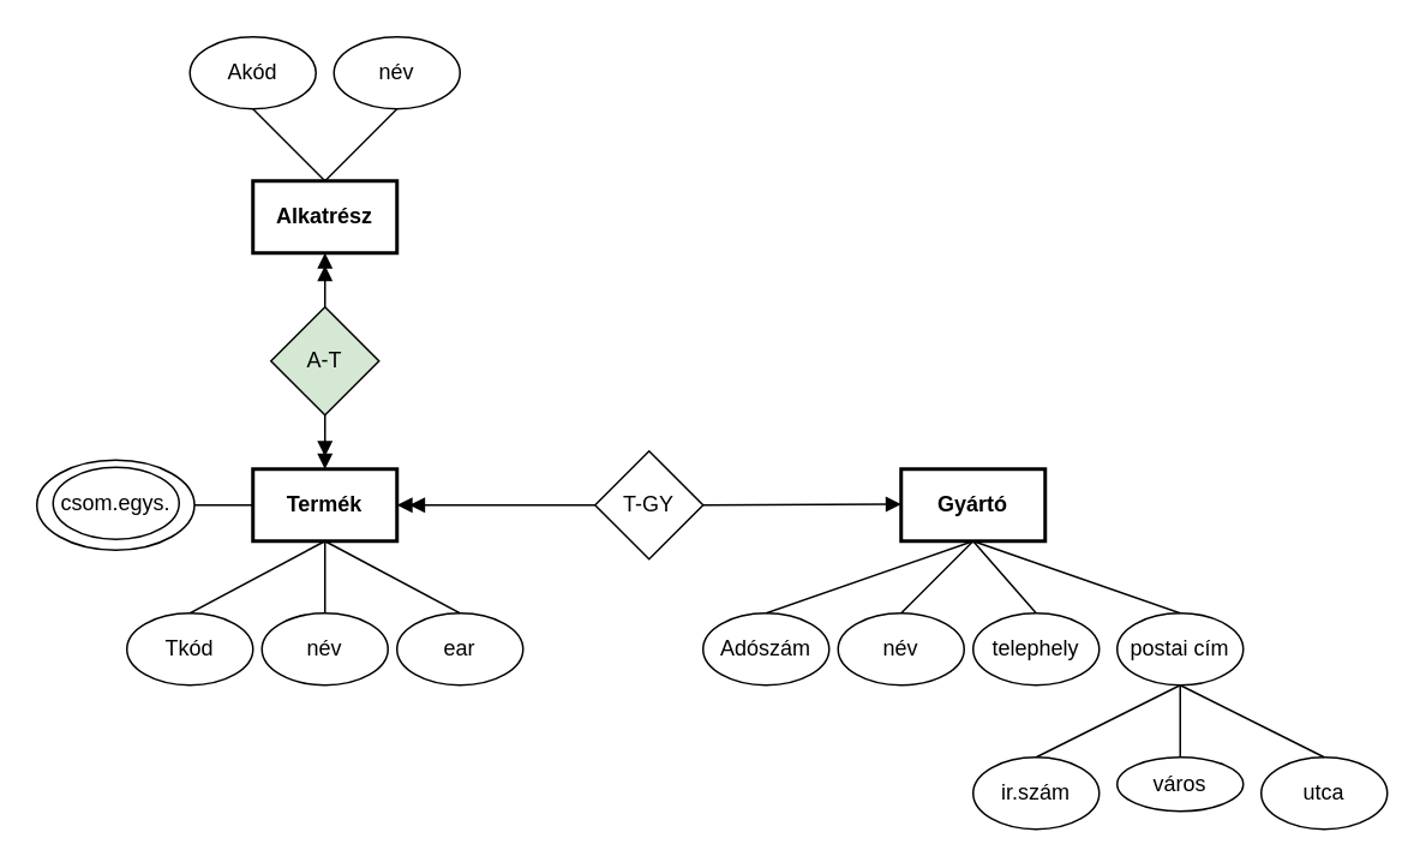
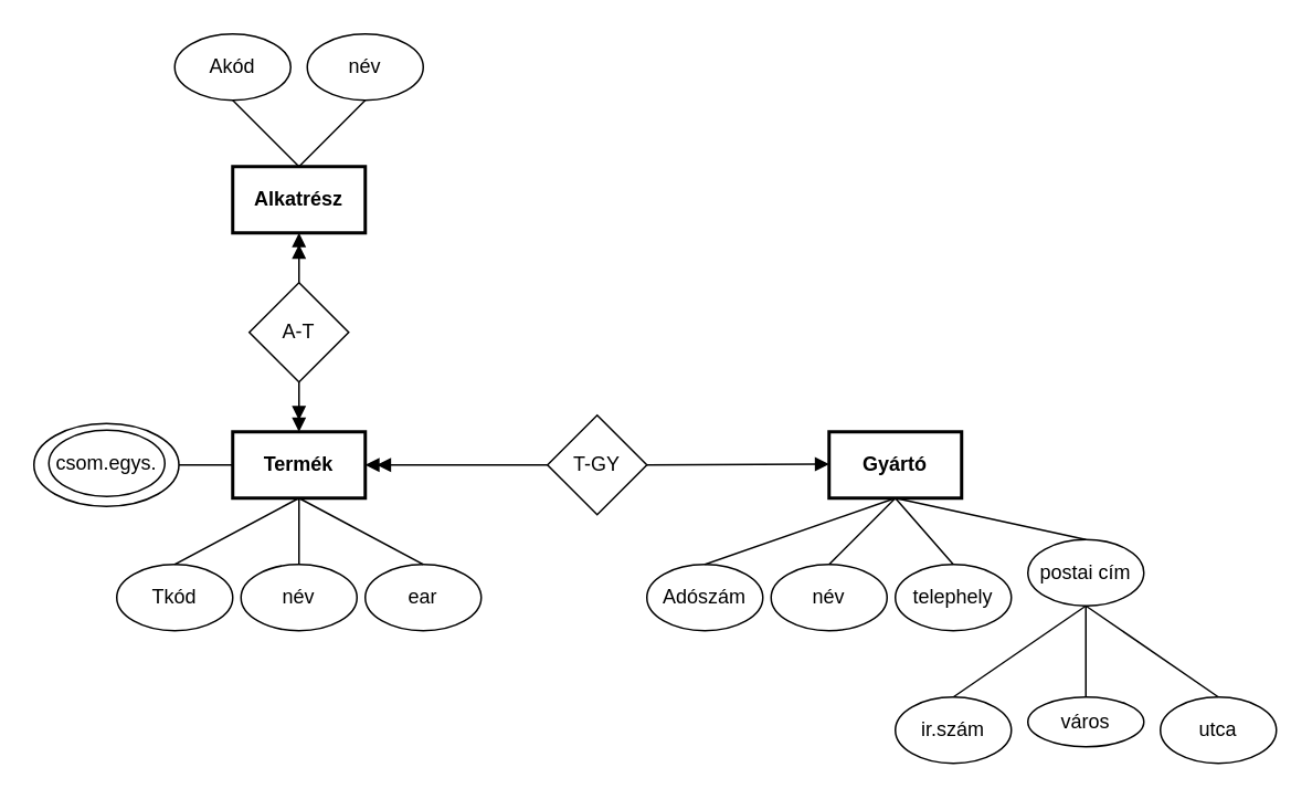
- <mxCell id="33" value="A-T" style="rhombus;whiteSpace=wrap;html=1;fillColor=#d5e8d4;" vertex="1" parent="1"><mxGeometry x="150" y="170" width="60" height="60" as="geometry" /></mxCell>
+ <mxCell id="33" value="A-T" style="rhombus;whiteSpace=wrap;html=1;" vertex="1" parent="1"><mxGeometry x="150" y="170" width="60" height="60" as="geometry" /></mxCell>
- <mxCell id="19" value="postai cím" style="ellipse;whiteSpace=wrap;html=1;" vertex="1" parent="1"><mxGeometry x="620" y="340" width="70" height="40" as="geometry" /></mxCell>
+ <mxCell id="19" value="postai cím" style="ellipse;whiteSpace=wrap;html=1;" vertex="1" parent="1"><mxGeometry x="620" y="325" width="70" height="40" as="geometry" /></mxCell>
